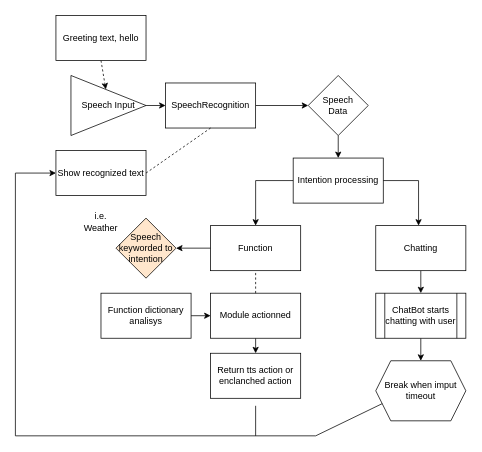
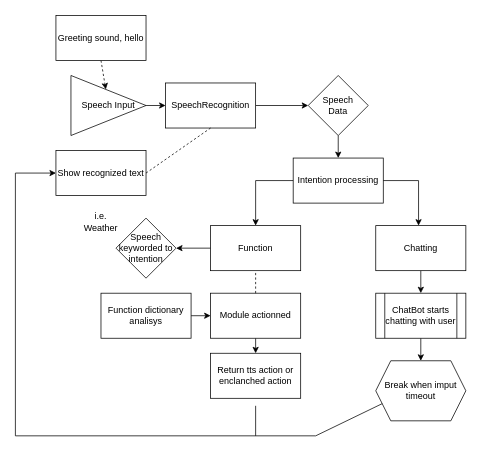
- <mxCell id="3" value="Greeting text, hello" style="rounded=0;whiteSpace=wrap;html=1;" vertex="1" parent="1"><mxGeometry x="74" y="20" width="120" height="60" as="geometry" /></mxCell>
+ <mxCell id="3" value="Greeting sound, hello" style="rounded=0;whiteSpace=wrap;html=1;" vertex="1" parent="1"><mxGeometry x="74" y="20" width="120" height="60" as="geometry" /></mxCell>
- <mxCell id="23" value="Speech keyworded to intention" style="rhombus;whiteSpace=wrap;html=1;fillColor=#ffe6cc;" vertex="1" parent="1"><mxGeometry x="154" y="290" width="80" height="80" as="geometry" /></mxCell>
+ <mxCell id="23" value="Speech keyworded to intention" style="rhombus;whiteSpace=wrap;html=1;" vertex="1" parent="1"><mxGeometry x="154" y="290" width="80" height="80" as="geometry" /></mxCell>
